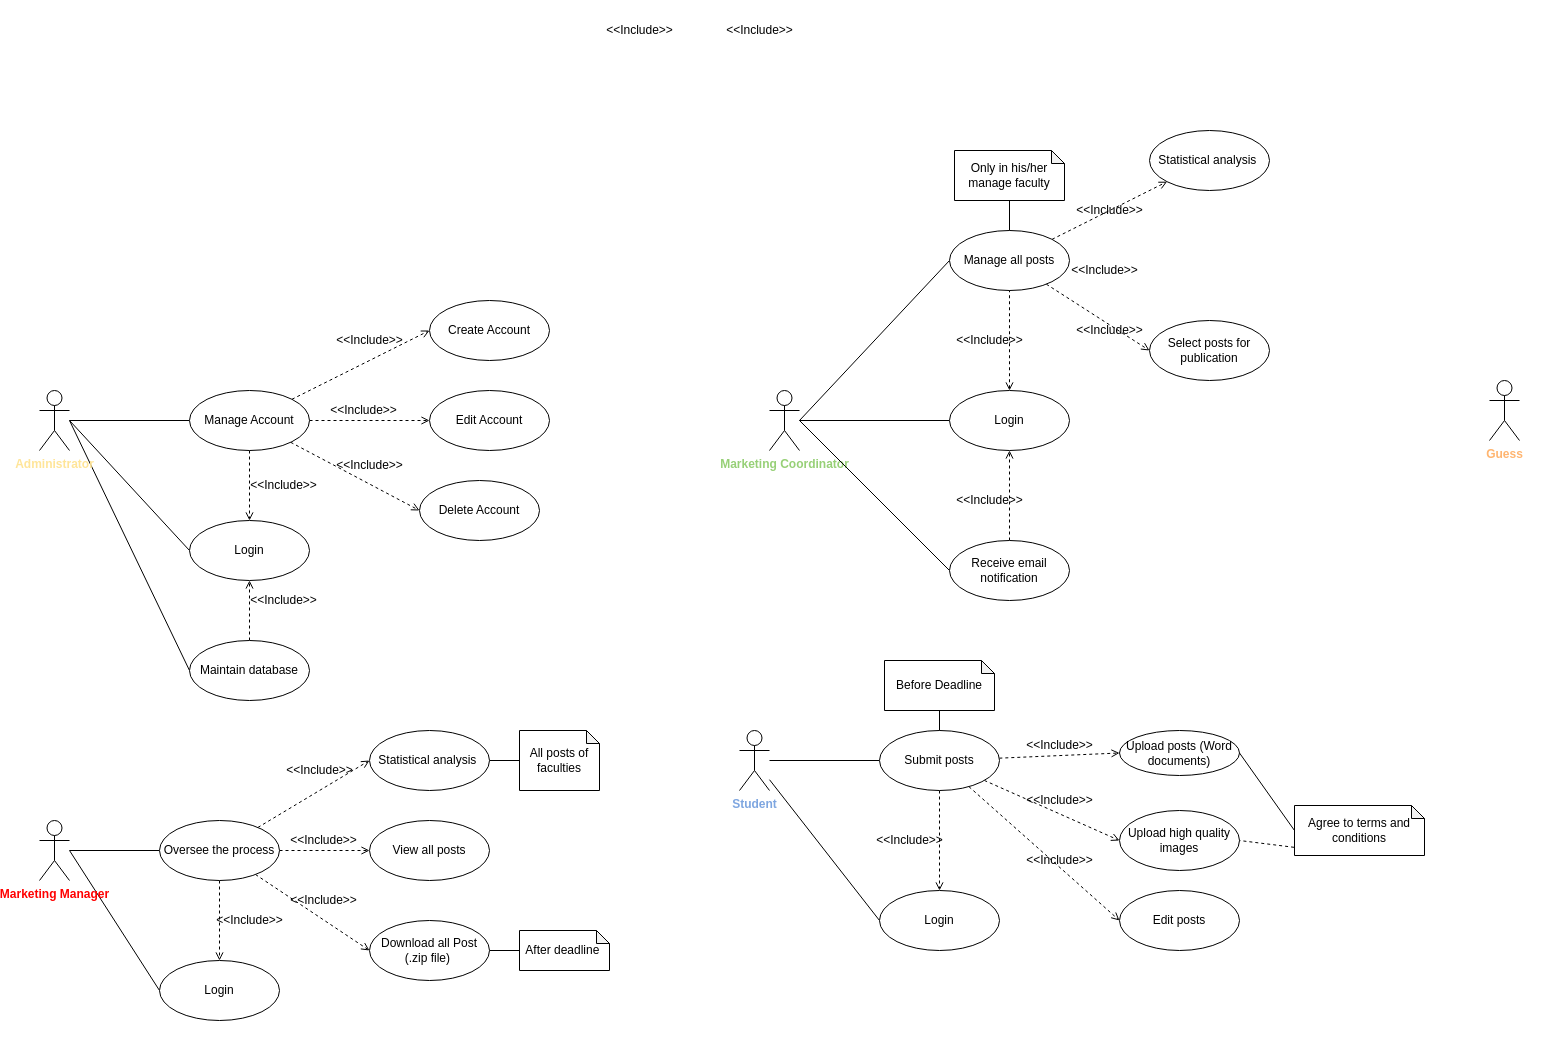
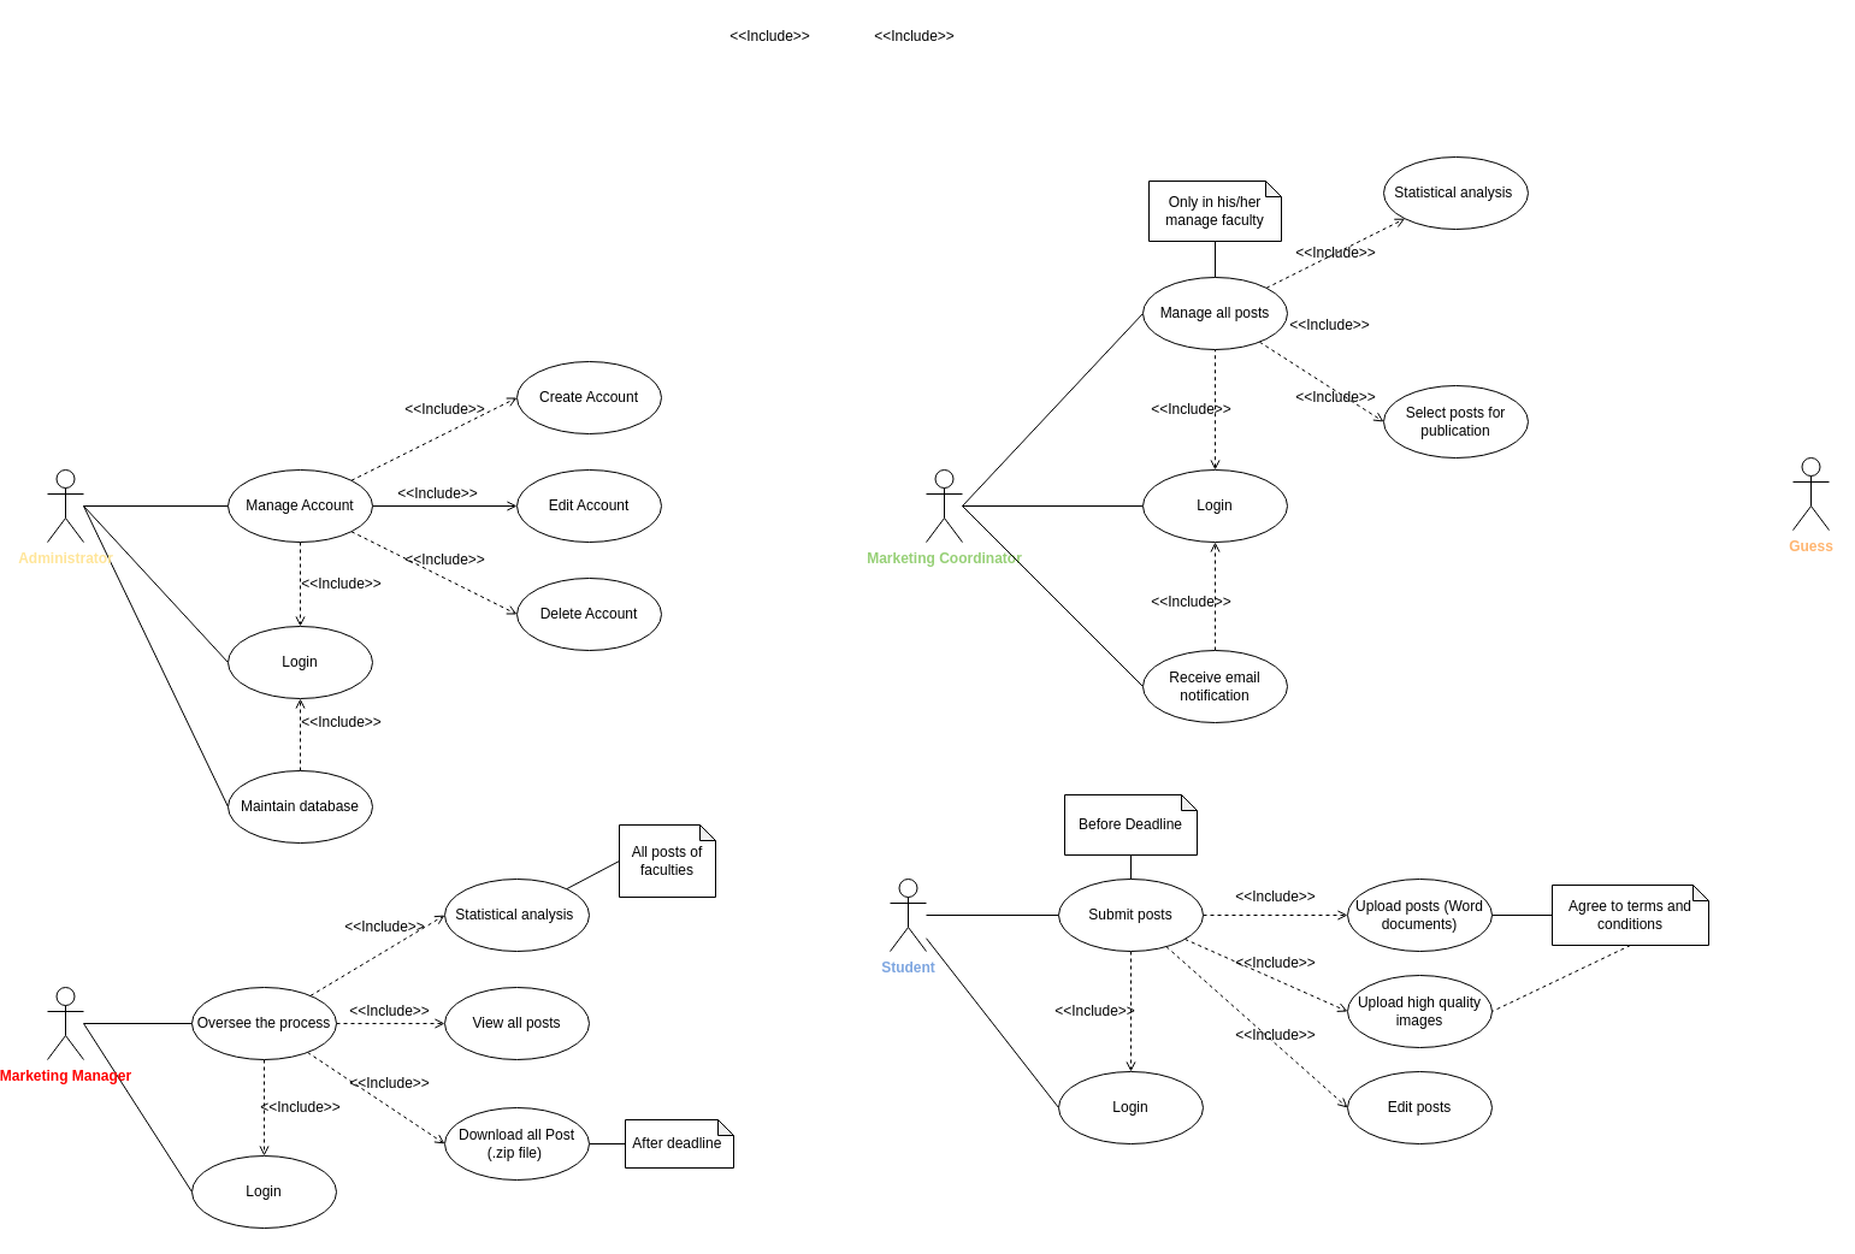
- <mxCell id="6" style="edgeStyle=none;rounded=0;orthogonalLoop=1;jettySize=auto;html=1;entryX=0;entryY=0.5;entryDx=0;entryDy=0;dashed=1;endArrow=open;endFill=0;" parent="1" source="9" target="12" edge="1"><mxGeometry relative="1" as="geometry" /></mxCell>
+ <mxCell id="6" style="edgeStyle=none;rounded=0;orthogonalLoop=1;jettySize=auto;html=1;entryX=0;entryY=0.5;entryDx=0;entryDy=0;dashed=0;endArrow=open;endFill=0;" parent="1" source="9" target="12" edge="1"><mxGeometry relative="1" as="geometry" /></mxCell>
- <mxCell id="13" value="Delete Account" style="ellipse;whiteSpace=wrap;html=1;" parent="1" vertex="1"><mxGeometry x="400" y="480" width="120" height="60" as="geometry" /></mxCell>
+ <mxCell id="13" value="Delete Account" style="ellipse;whiteSpace=wrap;html=1;" parent="1" vertex="1"><mxGeometry x="410" y="480" width="120" height="60" as="geometry" /></mxCell>
- <mxCell id="75" value="Upload posts (Word documents)" style="ellipse;whiteSpace=wrap;html=1;" parent="1" vertex="1"><mxGeometry x="1100" y="730" width="120" height="45" as="geometry" /></mxCell>
+ <mxCell id="75" value="Upload posts (Word documents)" style="ellipse;whiteSpace=wrap;html=1;" parent="1" vertex="1"><mxGeometry x="1100" y="730" width="120" height="60" as="geometry" /></mxCell>
- <mxCell id="34" value="All posts of faculties" style="shape=note;whiteSpace=wrap;html=1;backgroundOutline=1;darkOpacity=0.05;size=13;" parent="1" vertex="1"><mxGeometry x="500" y="730" width="80" height="60" as="geometry" /></mxCell>
+ <mxCell id="34" value="All posts of faculties" style="shape=note;whiteSpace=wrap;html=1;backgroundOutline=1;darkOpacity=0.05;size=13;" parent="1" vertex="1"><mxGeometry x="495" y="685" width="80" height="60" as="geometry" /></mxCell>
- <mxCell id="81" value="Agree to terms and conditions" style="shape=note;whiteSpace=wrap;html=1;backgroundOutline=1;darkOpacity=0.05;size=13;" parent="1" vertex="1"><mxGeometry x="1275" y="805" width="130" height="50" as="geometry" /></mxCell>
+ <mxCell id="81" value="Agree to terms and conditions" style="shape=note;whiteSpace=wrap;html=1;backgroundOutline=1;darkOpacity=0.05;size=13;" parent="1" vertex="1"><mxGeometry x="1270" y="735" width="130" height="50" as="geometry" /></mxCell>
